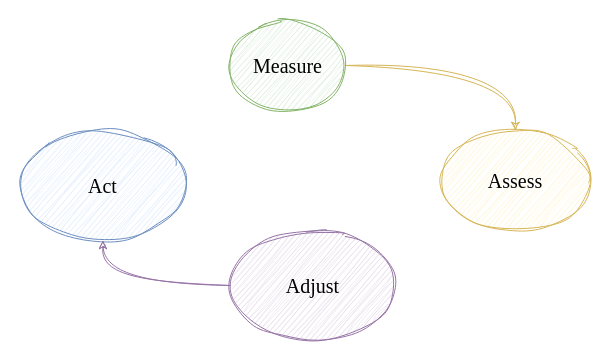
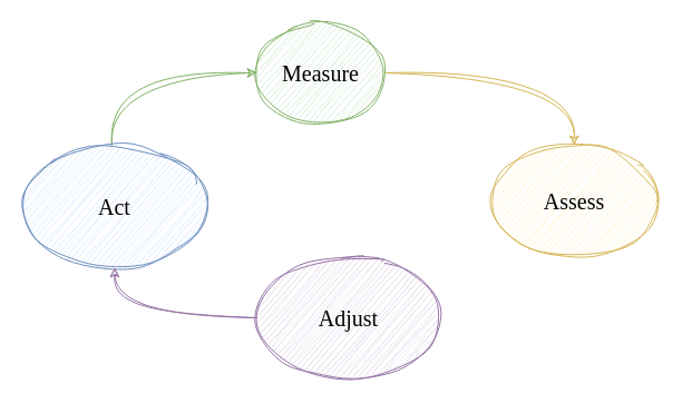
+ <mxCell id="2" value="" style="edgeStyle=orthogonalEdgeStyle;sketch=1;hachureGap=4;jiggle=2;curveFitting=1;orthogonalLoop=1;jettySize=auto;html=1;fontFamily=Architects Daughter;fontSource=https%3A%2F%2Ffonts.googleapis.com%2Fcss%3Ffamily%3DArchitects%2BDaughter;fontSize=16;curved=1;fillColor=#d5e8d4;strokeColor=#82b366;" edge="1" parent="1" source="3" target="5"><mxGeometry relative="1" as="geometry"><Array as="points"><mxPoint x="100" y="65" /></Array></mxGeometry></mxCell>
